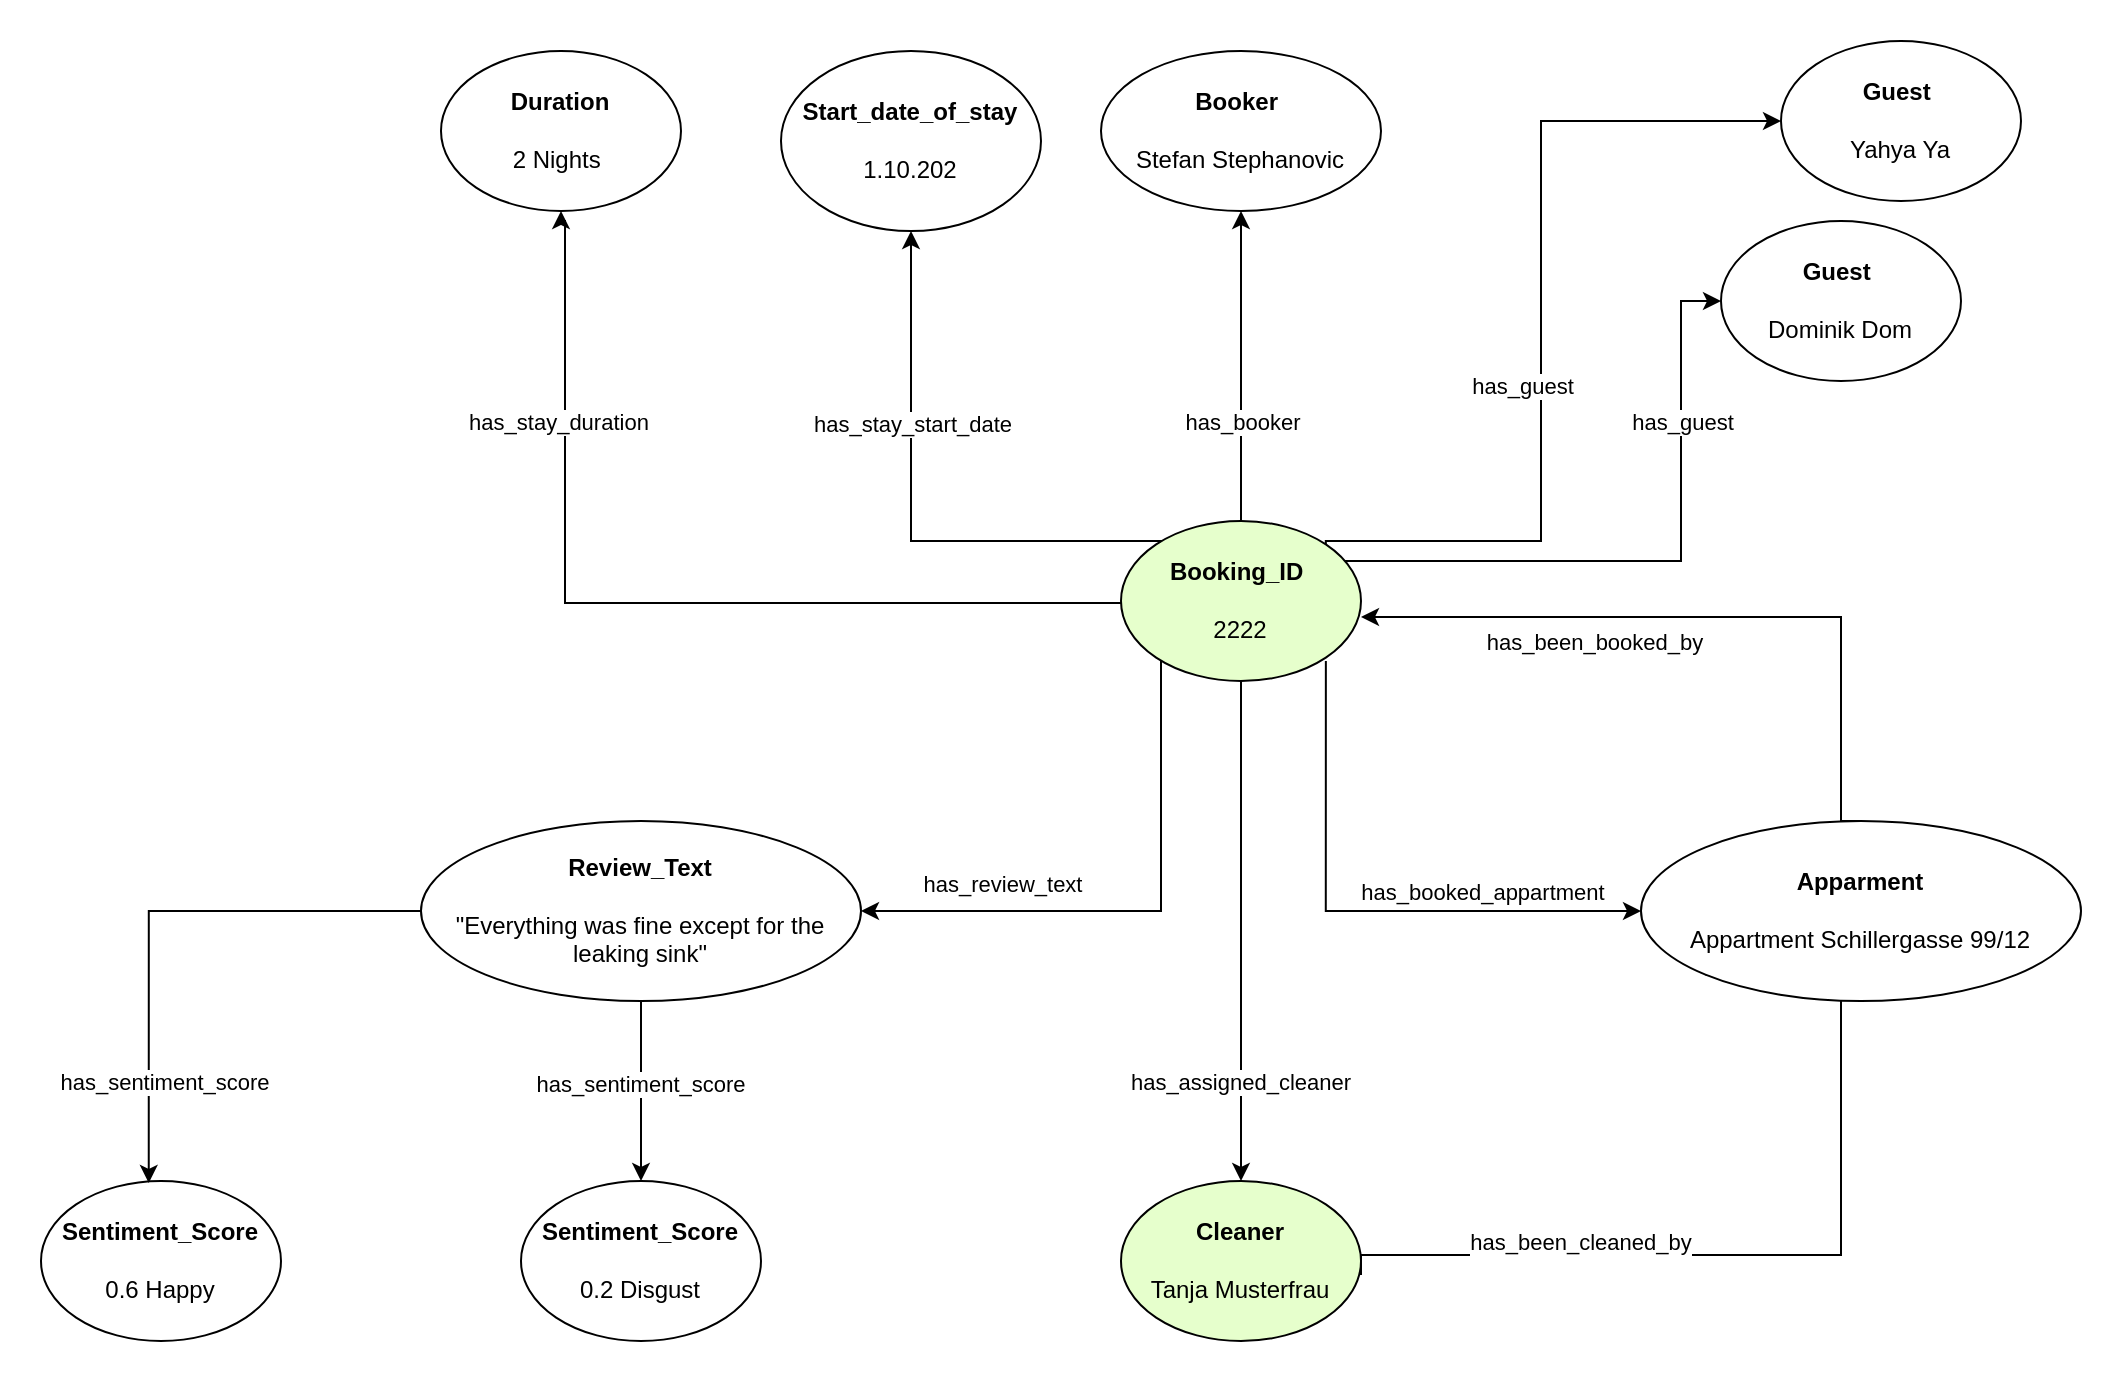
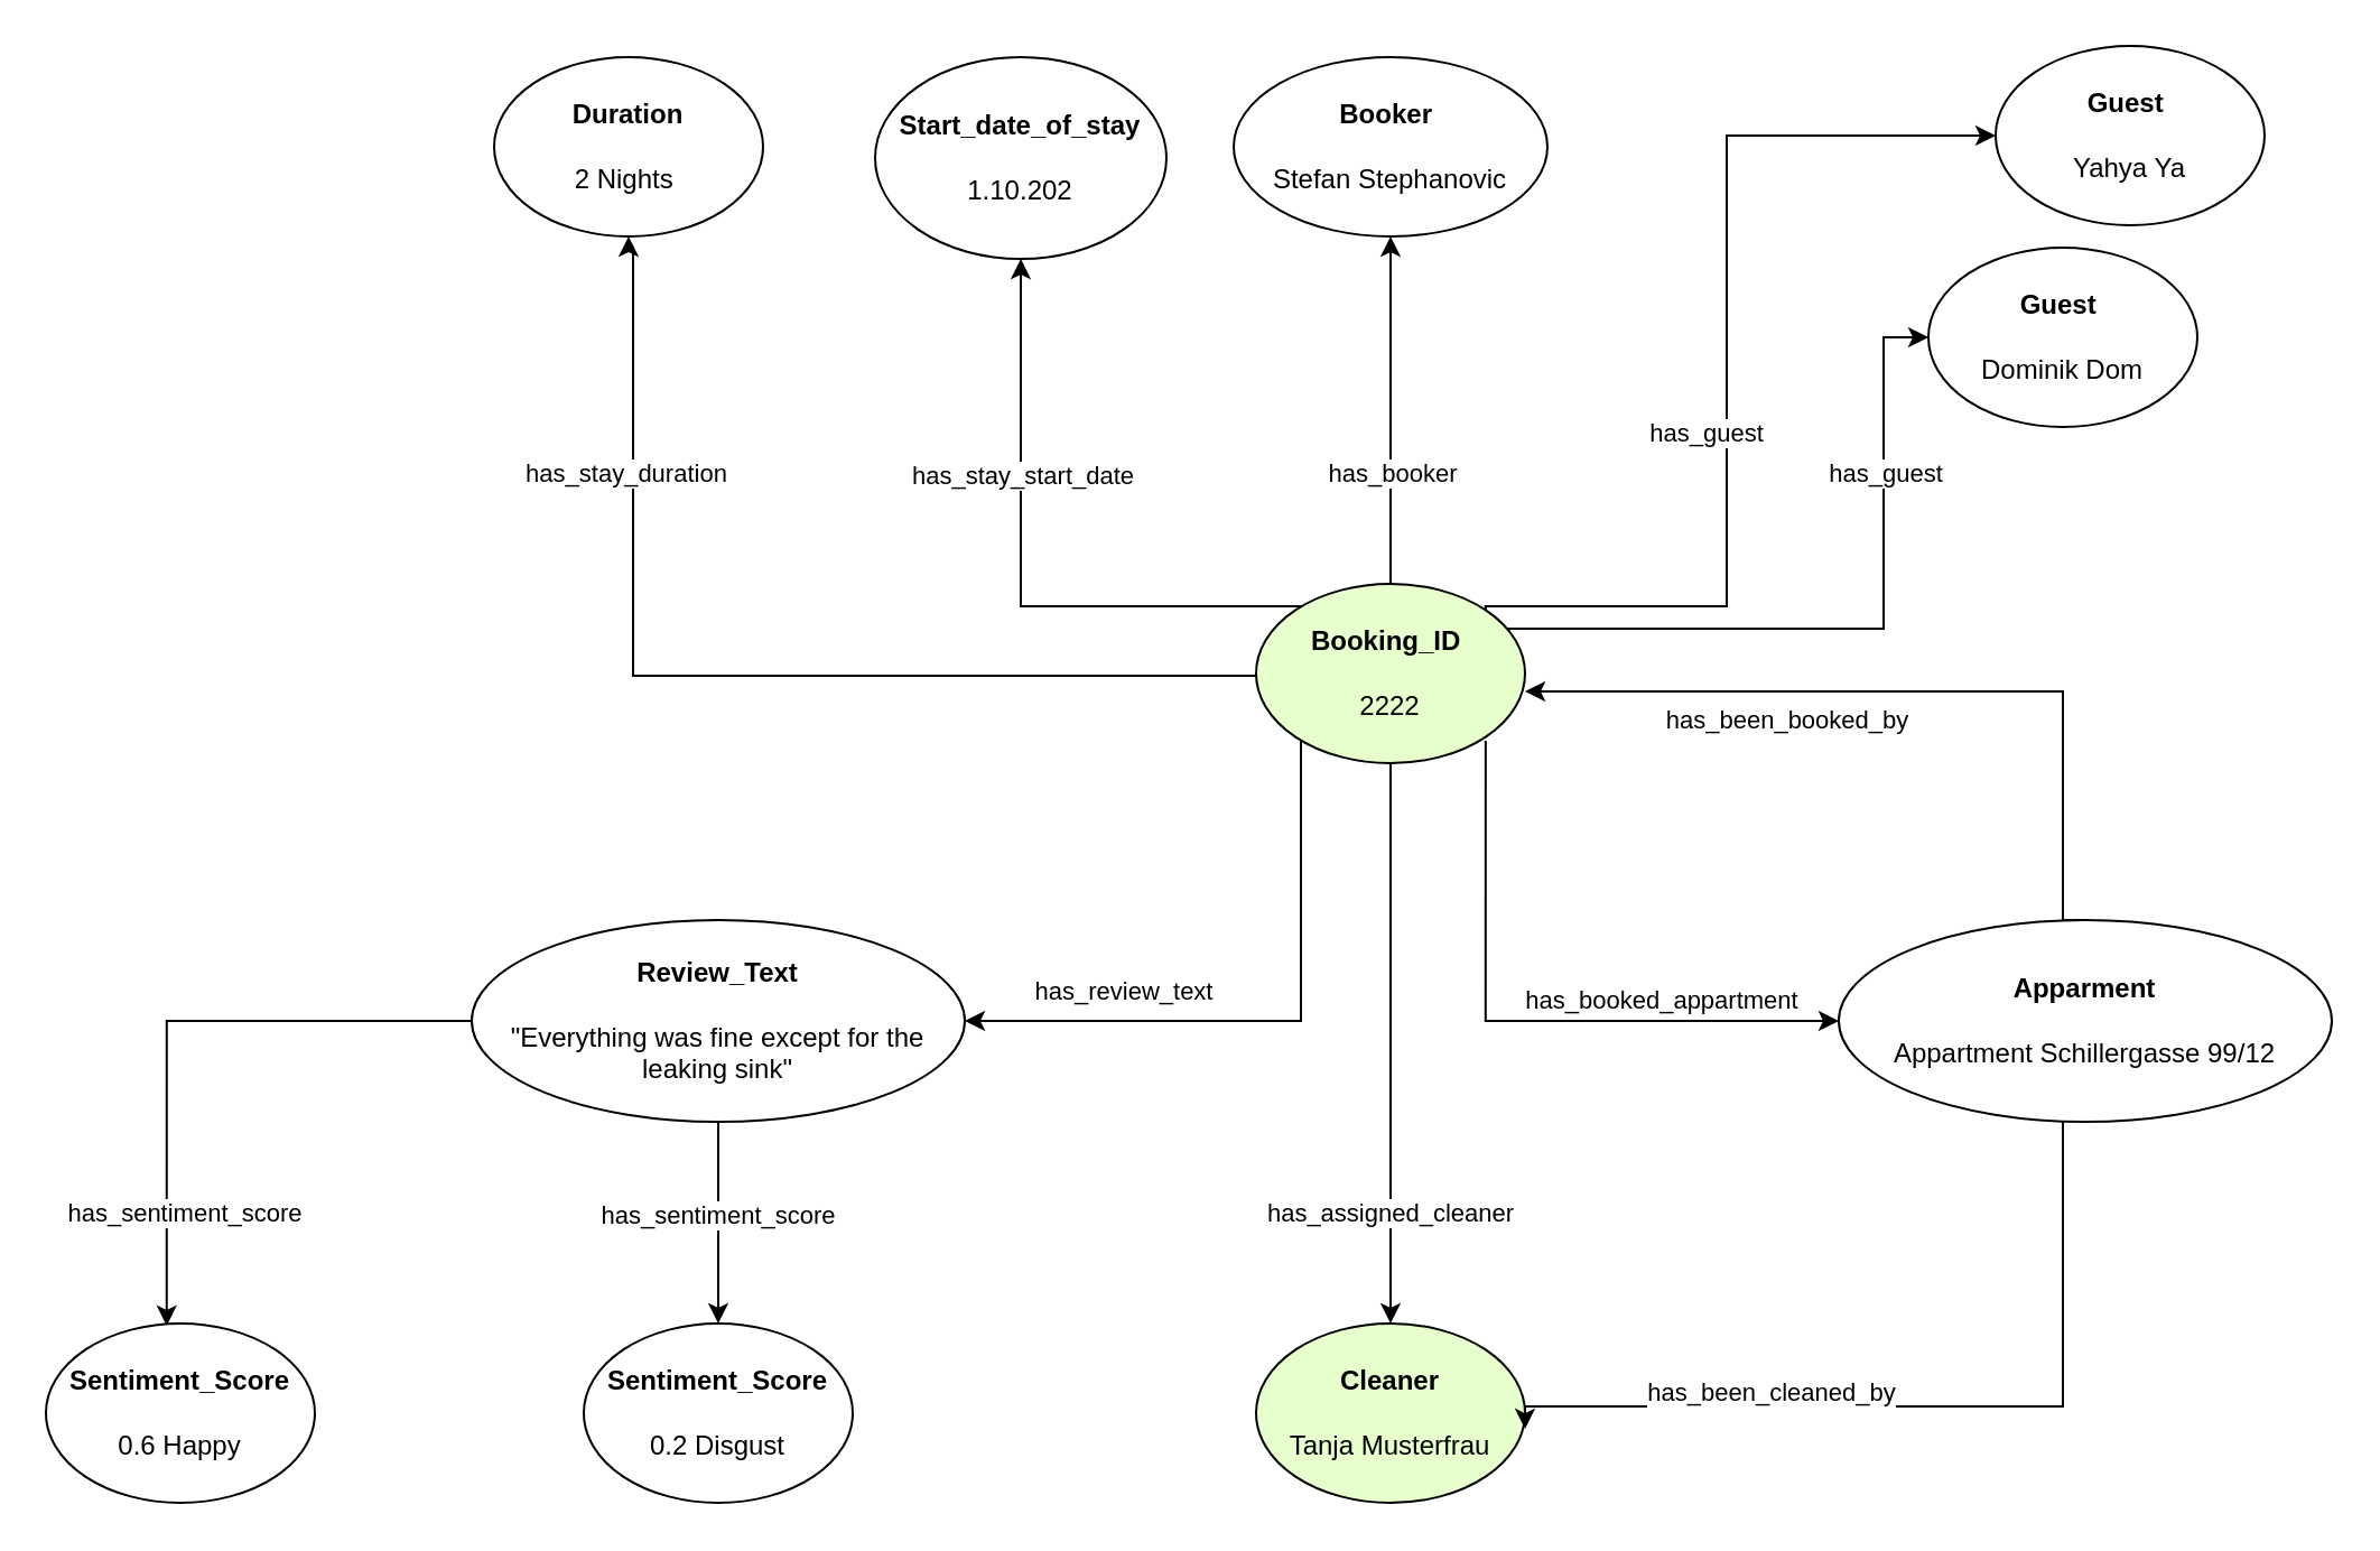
- <mxCell id="32" style="edgeStyle=orthogonalEdgeStyle;rounded=0;orthogonalLoop=1;jettySize=auto;html=1;exitX=0;exitY=1;exitDx=0;exitDy=0;entryX=1;entryY=0.588;entryDx=0;entryDy=0;entryPerimeter=0;endArrow=none;" edge="1" parent="1" source="34" target="31"><mxGeometry relative="1" as="geometry"><Array as="points"><mxPoint x="920" y="487" /><mxPoint x="920" y="627" /></Array></mxGeometry></mxCell>
+ <mxCell id="32" style="edgeStyle=orthogonalEdgeStyle;rounded=0;orthogonalLoop=1;jettySize=auto;html=1;exitX=0;exitY=1;exitDx=0;exitDy=0;entryX=1;entryY=0.588;entryDx=0;entryDy=0;entryPerimeter=0;" edge="1" parent="1" source="34" target="31"><mxGeometry relative="1" as="geometry"><Array as="points"><mxPoint x="920" y="487" /><mxPoint x="920" y="627" /></Array></mxGeometry></mxCell>
